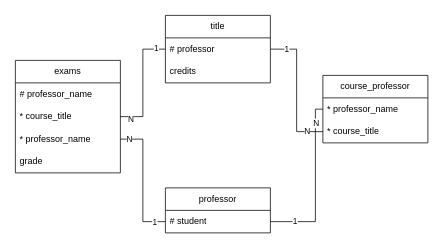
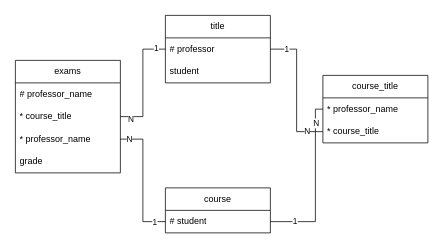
- <mxCell id="9" value="credits" style="text;strokeColor=none;fillColor=none;align=left;verticalAlign=middle;spacingLeft=4;spacingRight=4;overflow=hidden;points=[[0,0.5],[1,0.5]];portConstraint=eastwest;rotatable=0;whiteSpace=wrap;html=1;" parent="7" vertex="1"><mxGeometry y="60" width="140" height="30" as="geometry" /></mxCell>
+ <mxCell id="9" value="student" style="text;strokeColor=none;fillColor=none;align=left;verticalAlign=middle;spacingLeft=4;spacingRight=4;overflow=hidden;points=[[0,0.5],[1,0.5]];portConstraint=eastwest;rotatable=0;whiteSpace=wrap;html=1;" parent="7" vertex="1"><mxGeometry y="60" width="140" height="30" as="geometry" /></mxCell>
- <mxCell id="12" value="&lt;span style=&quot;text-align: left;&quot;&gt;course_professor&lt;/span&gt;" style="swimlane;fontStyle=0;childLayout=stackLayout;horizontal=1;startSize=30;horizontalStack=0;resizeParent=1;resizeParentMax=0;resizeLast=0;collapsible=1;marginBottom=0;whiteSpace=wrap;html=1;" parent="1" vertex="1"><mxGeometry x="430" y="100" width="140" height="90" as="geometry" /></mxCell>
+ <mxCell id="12" value="&lt;span style=&quot;text-align: left;&quot;&gt;course_title&lt;/span&gt;" style="swimlane;fontStyle=0;childLayout=stackLayout;horizontal=1;startSize=30;horizontalStack=0;resizeParent=1;resizeParentMax=0;resizeLast=0;collapsible=1;marginBottom=0;whiteSpace=wrap;html=1;" parent="1" vertex="1"><mxGeometry x="430" y="100" width="140" height="90" as="geometry" /></mxCell>
- <mxCell id="10" value="&lt;div style=&quot;text-align: left;&quot;&gt;&lt;span style=&quot;background-color: initial;&quot;&gt;professor&lt;/span&gt;&lt;/div&gt;" style="swimlane;fontStyle=0;childLayout=stackLayout;horizontal=1;startSize=30;horizontalStack=0;resizeParent=1;resizeParentMax=0;resizeLast=0;collapsible=1;marginBottom=0;whiteSpace=wrap;html=1;" parent="1" vertex="1"><mxGeometry x="220" y="250" width="140" height="60" as="geometry" /></mxCell>
+ <mxCell id="10" value="&lt;div style=&quot;text-align: left;&quot;&gt;&lt;span style=&quot;background-color: initial;&quot;&gt;course&lt;/span&gt;&lt;/div&gt;" style="swimlane;fontStyle=0;childLayout=stackLayout;horizontal=1;startSize=30;horizontalStack=0;resizeParent=1;resizeParentMax=0;resizeLast=0;collapsible=1;marginBottom=0;whiteSpace=wrap;html=1;" parent="1" vertex="1"><mxGeometry x="220" y="250" width="140" height="60" as="geometry" /></mxCell>
